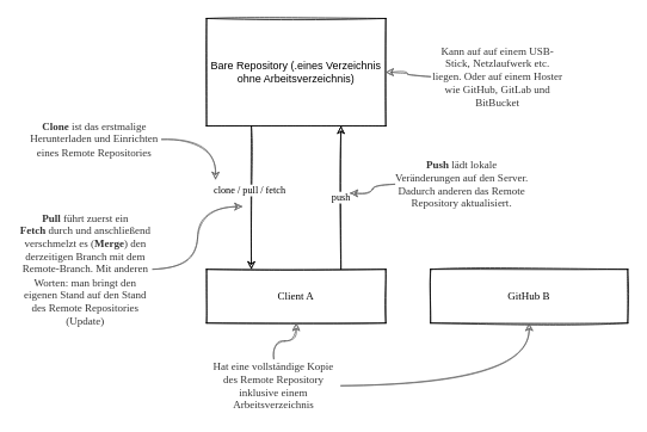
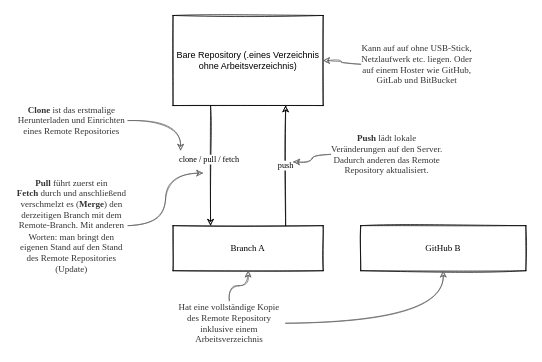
- <mxCell id="6" value="Kann auf auf einem USB-Stick, Netzlaufwerk etc. liegen. Oder auf einem Hoster wie GitHub, GitLab und BitBucket" style="text;html=1;strokeColor=none;fillColor=none;align=center;verticalAlign=middle;whiteSpace=wrap;rounded=0;sketch=1;fontFamily=Comic Sans MS;fontColor=#333333;" vertex="1" parent="1"><mxGeometry x="480" y="40" width="150" height="90" as="geometry" /></mxCell>
+ <mxCell id="6" value="Kann auf auf ohne USB-Stick, Netzlaufwerk etc. liegen. Oder auf einem Hoster wie GitHub, GitLab und BitBucket" style="text;html=1;strokeColor=none;fillColor=none;align=center;verticalAlign=middle;whiteSpace=wrap;rounded=0;sketch=1;fontFamily=Comic Sans MS;fontColor=#333333;" vertex="1" parent="1"><mxGeometry x="480" y="40" width="150" height="90" as="geometry" /></mxCell>
- <mxCell id="14" value="&lt;b&gt;Clone &lt;/b&gt;ist das erstmalige Herunterladen und Einrichten eines Remote Repositories" style="text;html=1;strokeColor=none;fillColor=none;align=center;verticalAlign=middle;whiteSpace=wrap;rounded=0;sketch=1;fontFamily=Comic Sans MS;fontColor=#333333;" vertex="1" parent="1"><mxGeometry x="30" y="120" width="150" height="70" as="geometry" /></mxCell>
+ <mxCell id="14" value="&lt;b&gt;Clone &lt;/b&gt;ist das erstmalige Herunterladen und Einrichten eines Remote Repositories" style="text;html=1;strokeColor=none;fillColor=none;align=center;verticalAlign=middle;whiteSpace=wrap;rounded=0;sketch=1;fontFamily=Comic Sans MS;fontColor=#333333;" vertex="1" parent="1"><mxGeometry x="20" y="125" width="150" height="70" as="geometry" /></mxCell>
- <mxCell id="8" value="Client A" style="rounded=0;whiteSpace=wrap;html=1;sketch=1;fontFamily=Comic Sans MS;fillColor=none;" vertex="1" parent="1"><mxGeometry x="230" y="300" width="200" height="60" as="geometry" /></mxCell>
+ <mxCell id="8" value="Branch A" style="rounded=0;whiteSpace=wrap;html=1;sketch=1;fontFamily=Comic Sans MS;fillColor=none;" vertex="1" parent="1"><mxGeometry x="230" y="300" width="200" height="60" as="geometry" /></mxCell>
